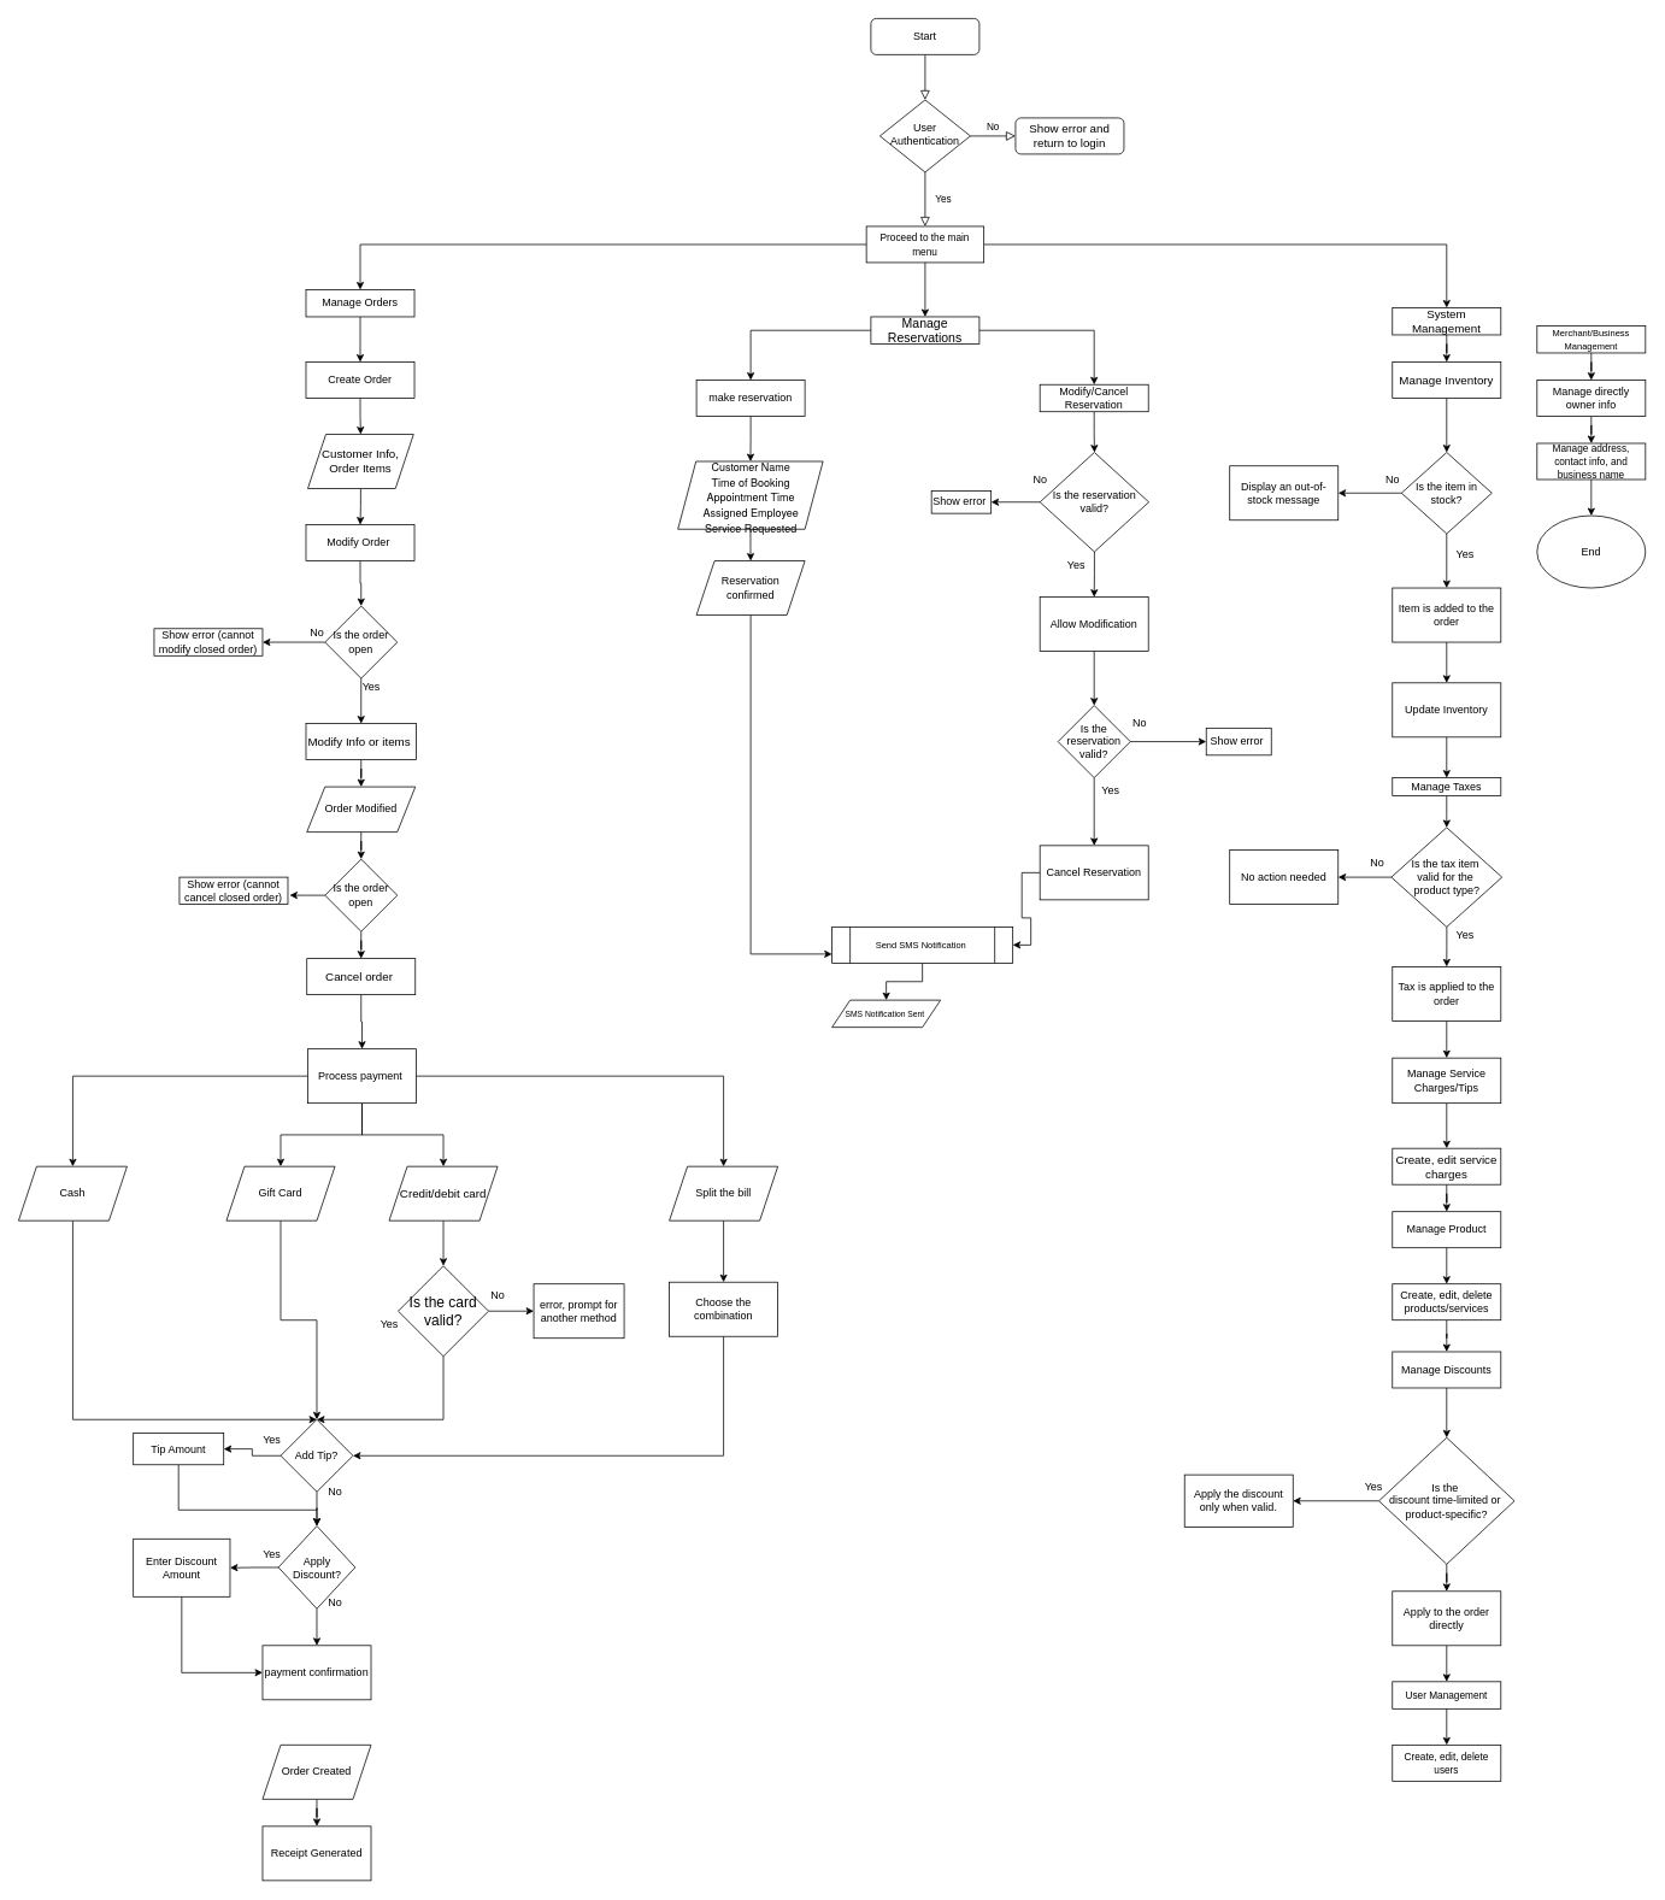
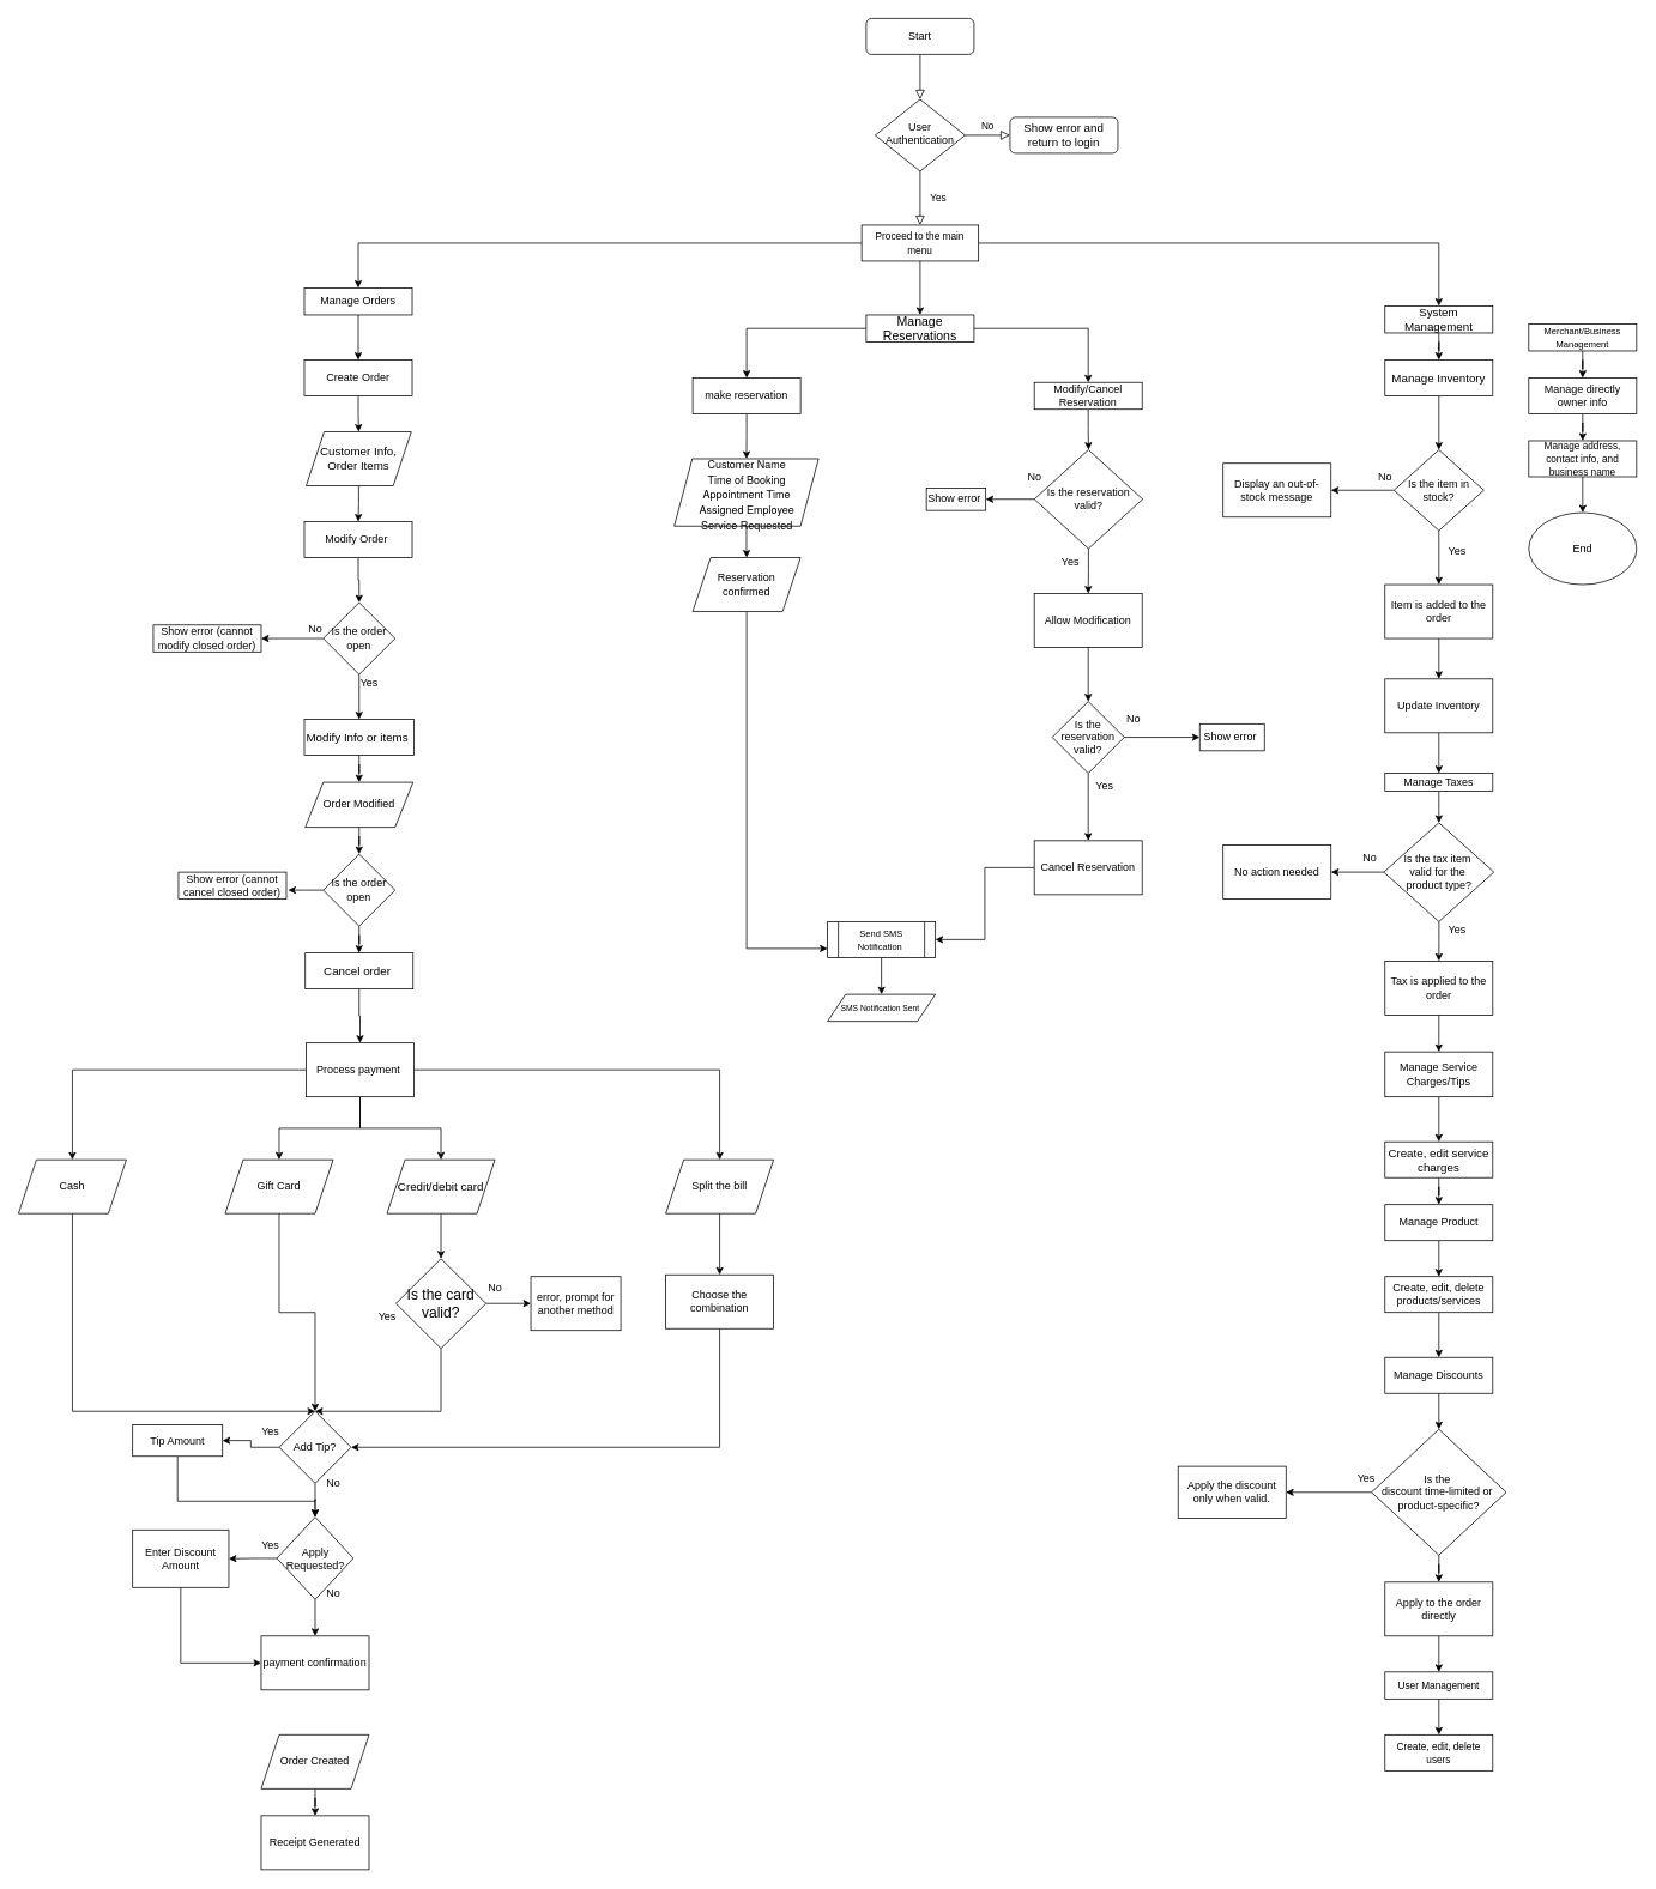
- <mxCell id="65" value="&lt;span style=&quot;text-align: start; font-size: 10px;&quot;&gt;Send SMS Notification&amp;nbsp;&lt;/span&gt;" style="shape=process;whiteSpace=wrap;html=1;backgroundOutline=1;" parent="1" vertex="1"><mxGeometry x="920" y="1025" width="200" height="40" as="geometry" /></mxCell>
+ <mxCell id="65" value="&lt;span style=&quot;text-align: start; font-size: 10px;&quot;&gt;Send SMS Notification&amp;nbsp;&lt;/span&gt;" style="shape=process;whiteSpace=wrap;html=1;backgroundOutline=1;" parent="1" vertex="1"><mxGeometry x="920" y="1025" width="120" height="40" as="geometry" /></mxCell>
- <mxCell id="80" value="&lt;span style=&quot;text-align: start;&quot;&gt;Manage Discounts&lt;/span&gt;" style="rounded=0;whiteSpace=wrap;html=1;" parent="1" vertex="1"><mxGeometry x="1540" y="1495" width="120" height="40" as="geometry" /></mxCell>
+ <mxCell id="80" value="&lt;span style=&quot;text-align: start;&quot;&gt;Manage Discounts&lt;/span&gt;" style="rounded=0;whiteSpace=wrap;html=1;" parent="1" vertex="1"><mxGeometry x="1540" y="1510" width="120" height="40" as="geometry" /></mxCell>
- <mxCell id="139" value="&lt;span style=&quot;text-align: start;&quot;&gt;Apply Discount?&lt;/span&gt;" style="rhombus;whiteSpace=wrap;html=1;" vertex="1" parent="1"><mxGeometry x="307.5" y="1687.75" width="85" height="91.5" as="geometry" /></mxCell>
+ <mxCell id="139" value="&lt;span style=&quot;text-align: start;&quot;&gt;Apply Requested?&lt;/span&gt;" style="rhombus;whiteSpace=wrap;html=1;" vertex="1" parent="1"><mxGeometry x="307.5" y="1687.75" width="85" height="91.5" as="geometry" /></mxCell>
